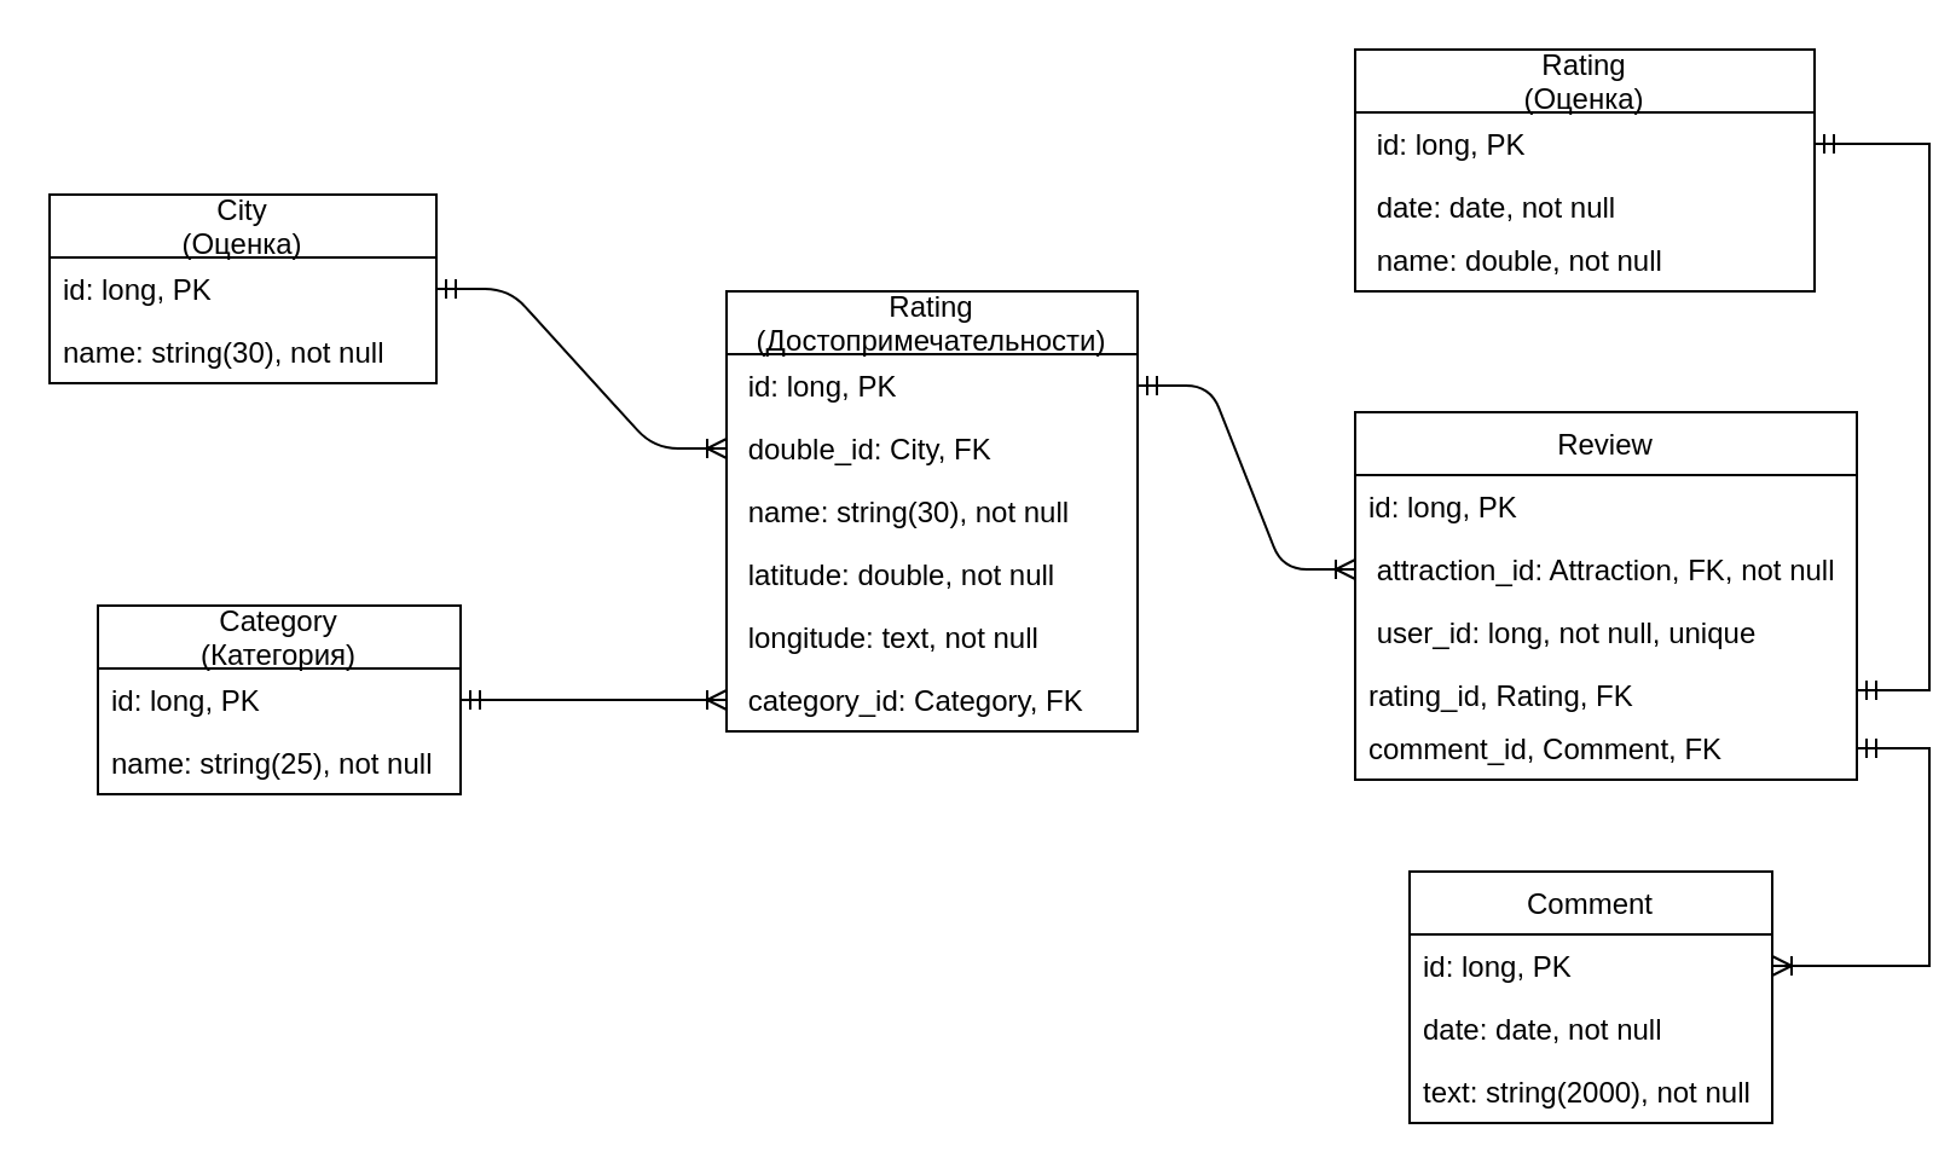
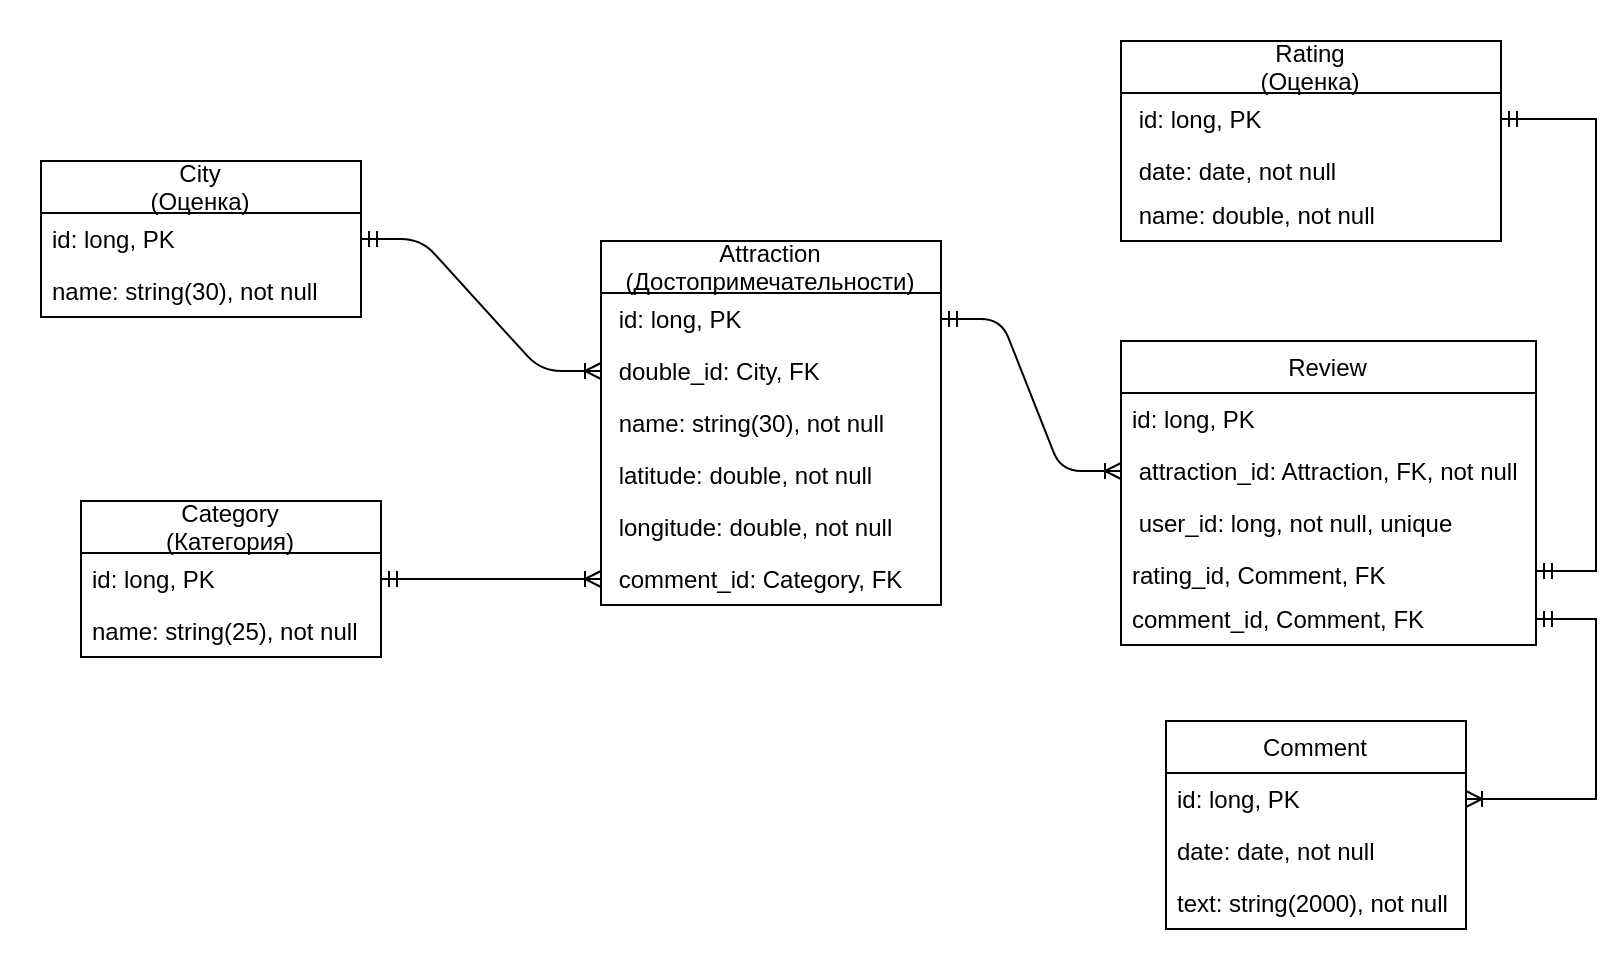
- <mxCell id="2" value="Rating&#10;(Достопримечательности)" style="swimlane;fontStyle=0;childLayout=stackLayout;horizontal=1;startSize=26;fillColor=none;horizontalStack=0;resizeParent=1;resizeParentMax=0;resizeLast=0;collapsible=1;marginBottom=0;" parent="1" vertex="1"><mxGeometry x="300" y="120" width="170" height="182" as="geometry" /></mxCell>
+ <mxCell id="2" value="Attraction&#10;(Достопримечательности)" style="swimlane;fontStyle=0;childLayout=stackLayout;horizontal=1;startSize=26;fillColor=none;horizontalStack=0;resizeParent=1;resizeParentMax=0;resizeLast=0;collapsible=1;marginBottom=0;" parent="1" vertex="1"><mxGeometry x="300" y="120" width="170" height="182" as="geometry" /></mxCell>
- <mxCell id="7" value=" longitude: text, not null" style="text;strokeColor=none;fillColor=none;align=left;verticalAlign=top;spacingLeft=4;spacingRight=4;overflow=hidden;rotatable=0;points=[[0,0.5],[1,0.5]];portConstraint=eastwest;" parent="2" vertex="1"><mxGeometry y="130" width="170" height="26" as="geometry" /></mxCell>
+ <mxCell id="7" value=" longitude: double, not null" style="text;strokeColor=none;fillColor=none;align=left;verticalAlign=top;spacingLeft=4;spacingRight=4;overflow=hidden;rotatable=0;points=[[0,0.5],[1,0.5]];portConstraint=eastwest;" parent="2" vertex="1"><mxGeometry y="130" width="170" height="26" as="geometry" /></mxCell>
- <mxCell id="26" value="rating_id, Rating, FK" style="text;strokeColor=none;fillColor=none;align=left;verticalAlign=top;spacingLeft=4;spacingRight=4;overflow=hidden;rotatable=0;points=[[0,0.5],[1,0.5]];portConstraint=eastwest;" vertex="1" parent="22"><mxGeometry y="104" width="207.5" height="22" as="geometry" /></mxCell>
+ <mxCell id="26" value="rating_id, Comment, FK" style="text;strokeColor=none;fillColor=none;align=left;verticalAlign=top;spacingLeft=4;spacingRight=4;overflow=hidden;rotatable=0;points=[[0,0.5],[1,0.5]];portConstraint=eastwest;" vertex="1" parent="22"><mxGeometry y="104" width="207.5" height="22" as="geometry" /></mxCell>
- <mxCell id="8" value=" category_id: Category, FK" style="text;strokeColor=none;fillColor=none;align=left;verticalAlign=top;spacingLeft=4;spacingRight=4;overflow=hidden;rotatable=0;points=[[0,0.5],[1,0.5]];portConstraint=eastwest;" parent="2" vertex="1"><mxGeometry y="156" width="170" height="26" as="geometry" /></mxCell>
+ <mxCell id="8" value=" comment_id: Category, FK" style="text;strokeColor=none;fillColor=none;align=left;verticalAlign=top;spacingLeft=4;spacingRight=4;overflow=hidden;rotatable=0;points=[[0,0.5],[1,0.5]];portConstraint=eastwest;" parent="2" vertex="1"><mxGeometry y="156" width="170" height="26" as="geometry" /></mxCell>
